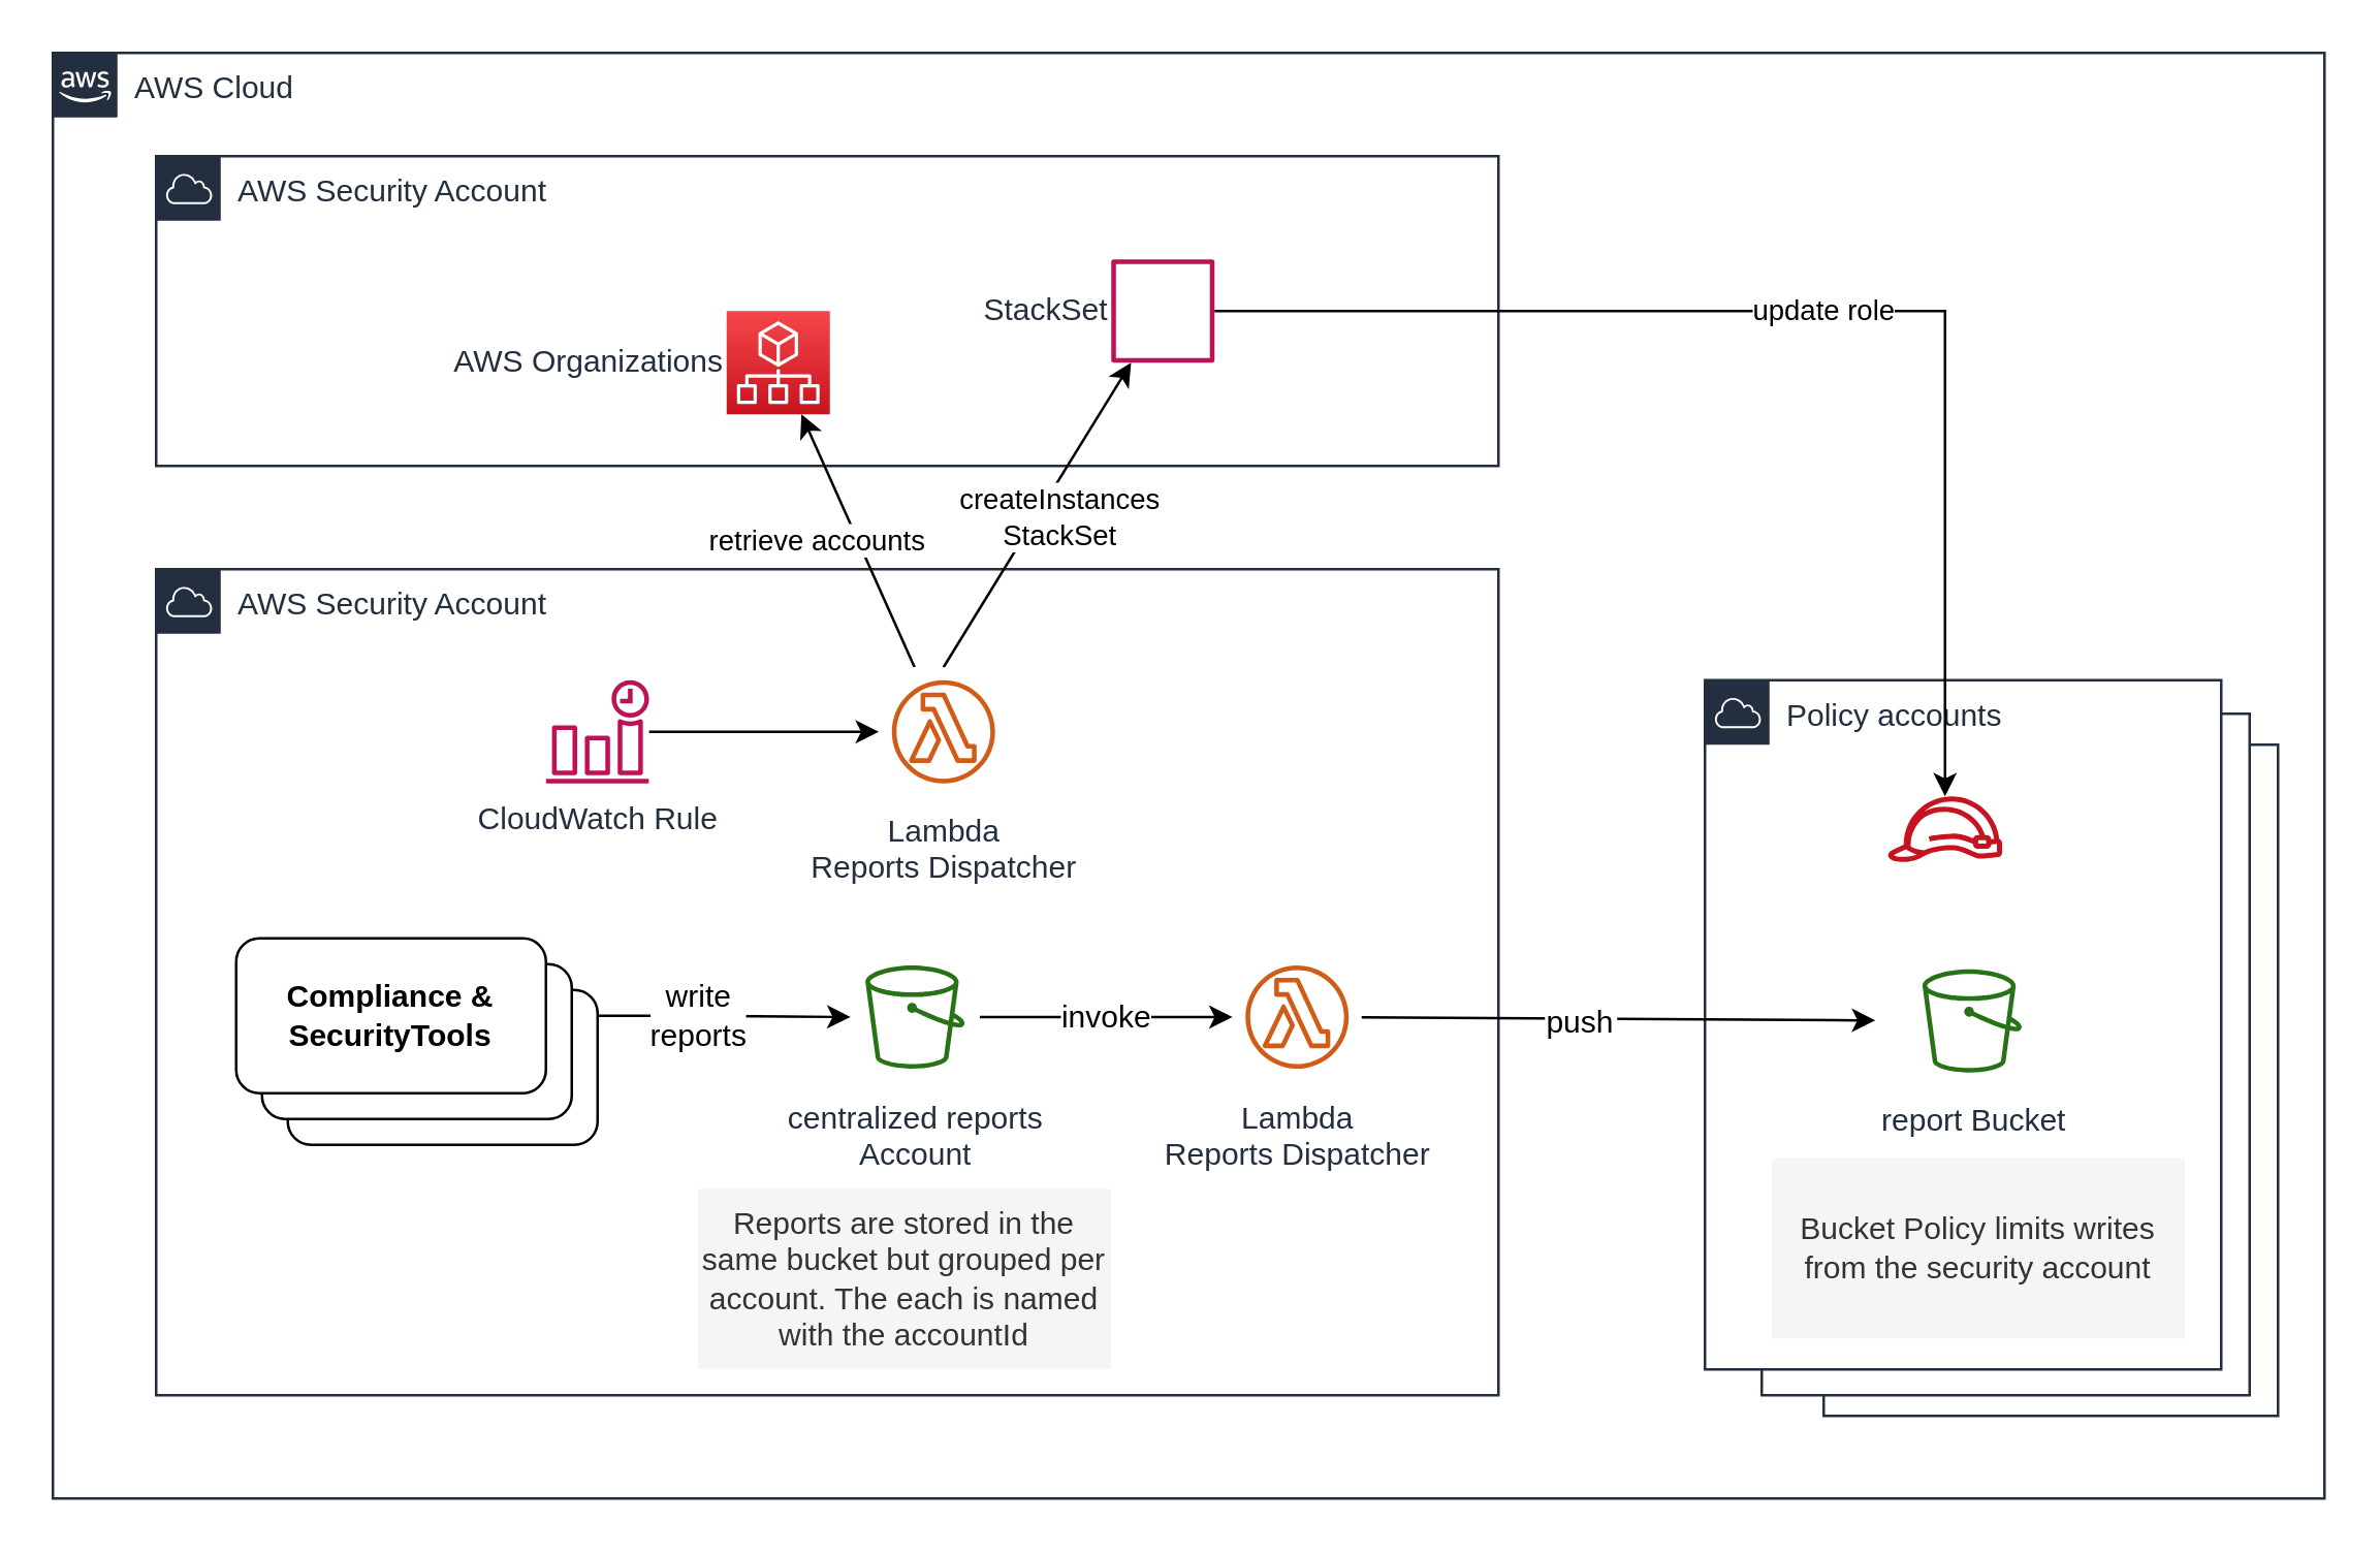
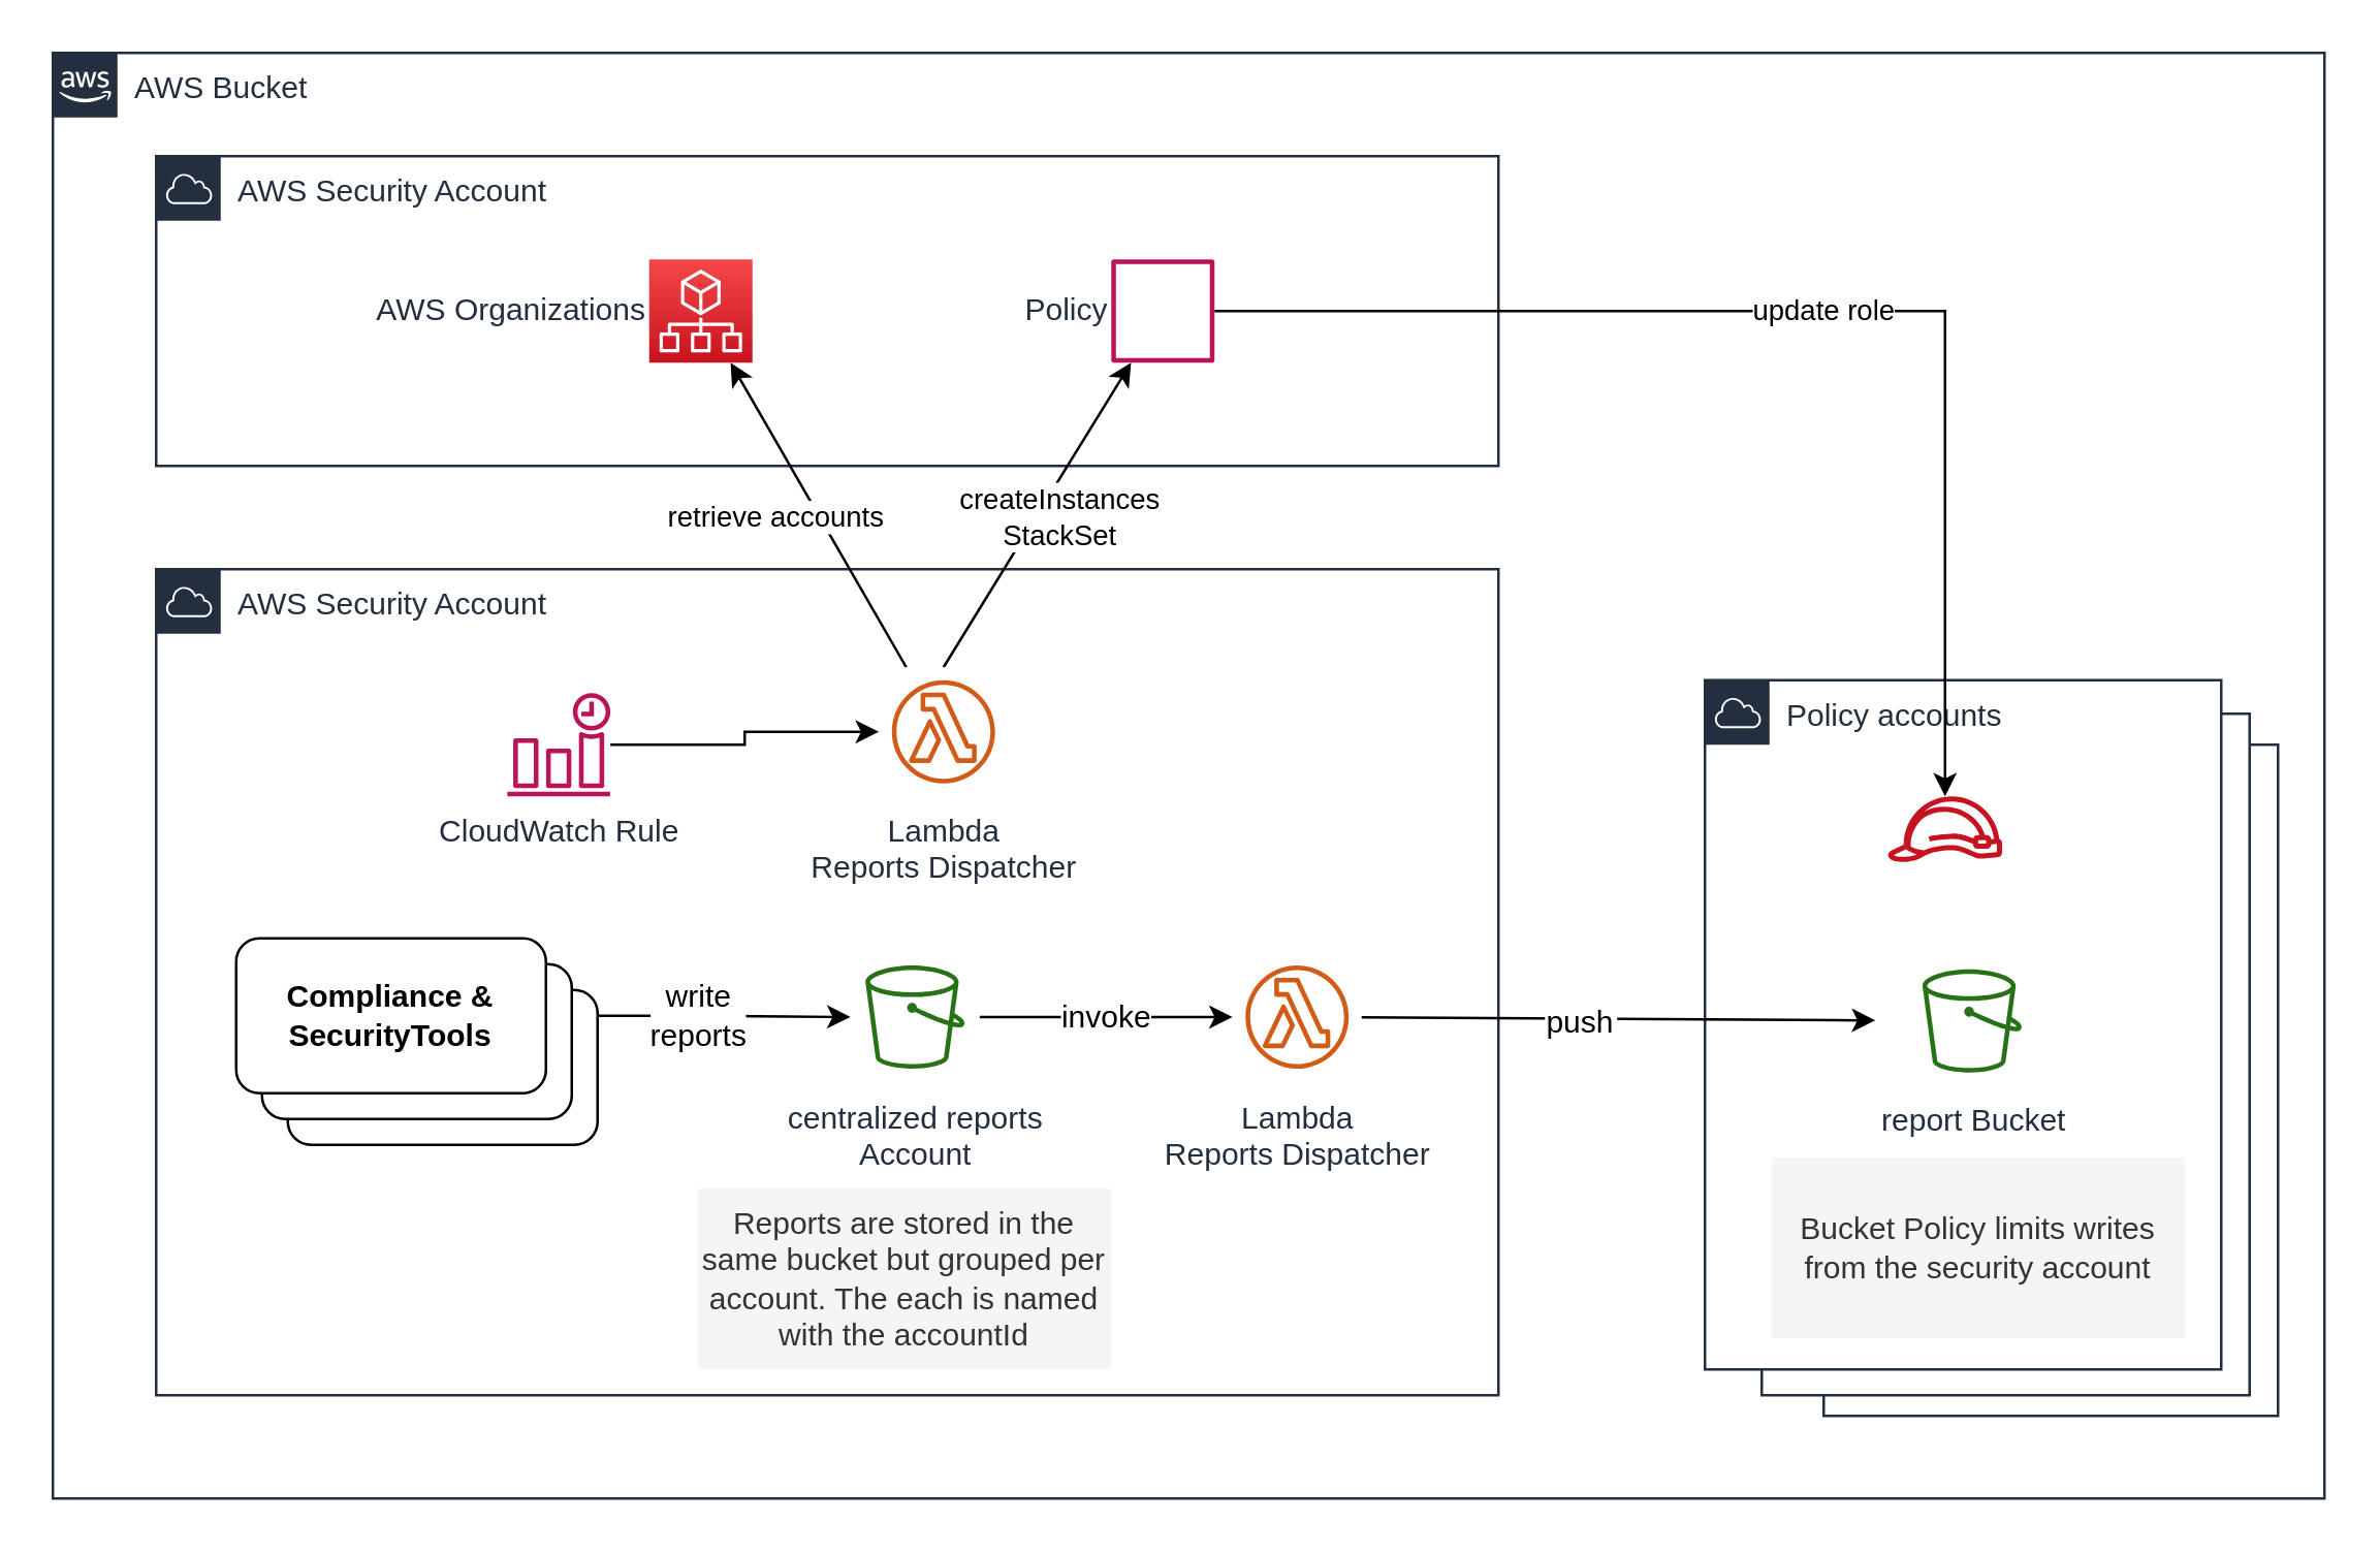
- <mxCell id="2" value="AWS Cloud" style="points=[[0,0],[0.25,0],[0.5,0],[0.75,0],[1,0],[1,0.25],[1,0.5],[1,0.75],[1,1],[0.75,1],[0.5,1],[0.25,1],[0,1],[0,0.75],[0,0.5],[0,0.25]];outlineConnect=0;gradientColor=none;html=1;whiteSpace=wrap;fontSize=12;fontStyle=0;shape=mxgraph.aws4.group;grIcon=mxgraph.aws4.group_aws_cloud_alt;strokeColor=#232F3E;fillColor=none;verticalAlign=top;align=left;spacingLeft=30;fontColor=#232F3E;dashed=0;" parent="1" vertex="1"><mxGeometry x="20" y="20" width="880" height="560" as="geometry" /></mxCell>
+ <mxCell id="2" value="AWS Bucket" style="points=[[0,0],[0.25,0],[0.5,0],[0.75,0],[1,0],[1,0.25],[1,0.5],[1,0.75],[1,1],[0.75,1],[0.5,1],[0.25,1],[0,1],[0,0.75],[0,0.5],[0,0.25]];outlineConnect=0;gradientColor=none;html=1;whiteSpace=wrap;fontSize=12;fontStyle=0;shape=mxgraph.aws4.group;grIcon=mxgraph.aws4.group_aws_cloud_alt;strokeColor=#232F3E;fillColor=none;verticalAlign=top;align=left;spacingLeft=30;fontColor=#232F3E;dashed=0;" parent="1" vertex="1"><mxGeometry x="20" y="20" width="880" height="560" as="geometry" /></mxCell>
- <mxCell id="26" value="StackSet" style="outlineConnect=0;fontColor=#232F3E;gradientColor=none;fillColor=#BC1356;strokeColor=none;dashed=0;verticalLabelPosition=middle;verticalAlign=middle;align=right;html=1;fontSize=12;fontStyle=0;aspect=fixed;pointerEvents=1;shape=mxgraph.aws4.stack2;labelPosition=left;" vertex="1" parent="1"><mxGeometry x="430" y="100" width="40" height="40" as="geometry" /></mxCell>
+ <mxCell id="26" value="Policy" style="outlineConnect=0;fontColor=#232F3E;gradientColor=none;fillColor=#BC1356;strokeColor=none;dashed=0;verticalLabelPosition=middle;verticalAlign=middle;align=right;html=1;fontSize=12;fontStyle=0;aspect=fixed;pointerEvents=1;shape=mxgraph.aws4.stack2;labelPosition=left;" vertex="1" parent="1"><mxGeometry x="430" y="100" width="40" height="40" as="geometry" /></mxCell>
- <mxCell id="24" value="AWS Organizations" style="outlineConnect=0;fontColor=#232F3E;gradientColor=#F54749;gradientDirection=north;fillColor=#C7131F;strokeColor=#ffffff;dashed=0;verticalLabelPosition=middle;verticalAlign=middle;align=right;html=1;fontSize=12;fontStyle=0;aspect=fixed;shape=mxgraph.aws4.resourceIcon;resIcon=mxgraph.aws4.organizations;labelPosition=left;" vertex="1" parent="1"><mxGeometry x="281" y="120" width="40" height="40" as="geometry" /></mxCell>
+ <mxCell id="24" value="AWS Organizations" style="outlineConnect=0;fontColor=#232F3E;gradientColor=#F54749;gradientDirection=north;fillColor=#C7131F;strokeColor=#ffffff;dashed=0;verticalLabelPosition=middle;verticalAlign=middle;align=right;html=1;fontSize=12;fontStyle=0;aspect=fixed;shape=mxgraph.aws4.resourceIcon;resIcon=mxgraph.aws4.organizations;labelPosition=left;" vertex="1" parent="1"><mxGeometry x="251" y="100" width="40" height="40" as="geometry" /></mxCell>
- <mxCell id="23" value="CloudWatch Rule" style="outlineConnect=0;fontColor=#232F3E;gradientColor=none;fillColor=#BC1356;strokeColor=none;dashed=0;verticalLabelPosition=bottom;verticalAlign=top;align=center;html=1;fontSize=12;fontStyle=0;aspect=fixed;pointerEvents=1;shape=mxgraph.aws4.event_time_based;" vertex="1" parent="1"><mxGeometry x="211" y="263" width="40" height="40" as="geometry" /></mxCell>
+ <mxCell id="23" value="CloudWatch Rule" style="outlineConnect=0;fontColor=#232F3E;gradientColor=none;fillColor=#BC1356;strokeColor=none;dashed=0;verticalLabelPosition=bottom;verticalAlign=top;align=center;html=1;fontSize=12;fontStyle=0;aspect=fixed;pointerEvents=1;shape=mxgraph.aws4.event_time_based;" vertex="1" parent="1"><mxGeometry x="196" y="268" width="40" height="40" as="geometry" /></mxCell>
